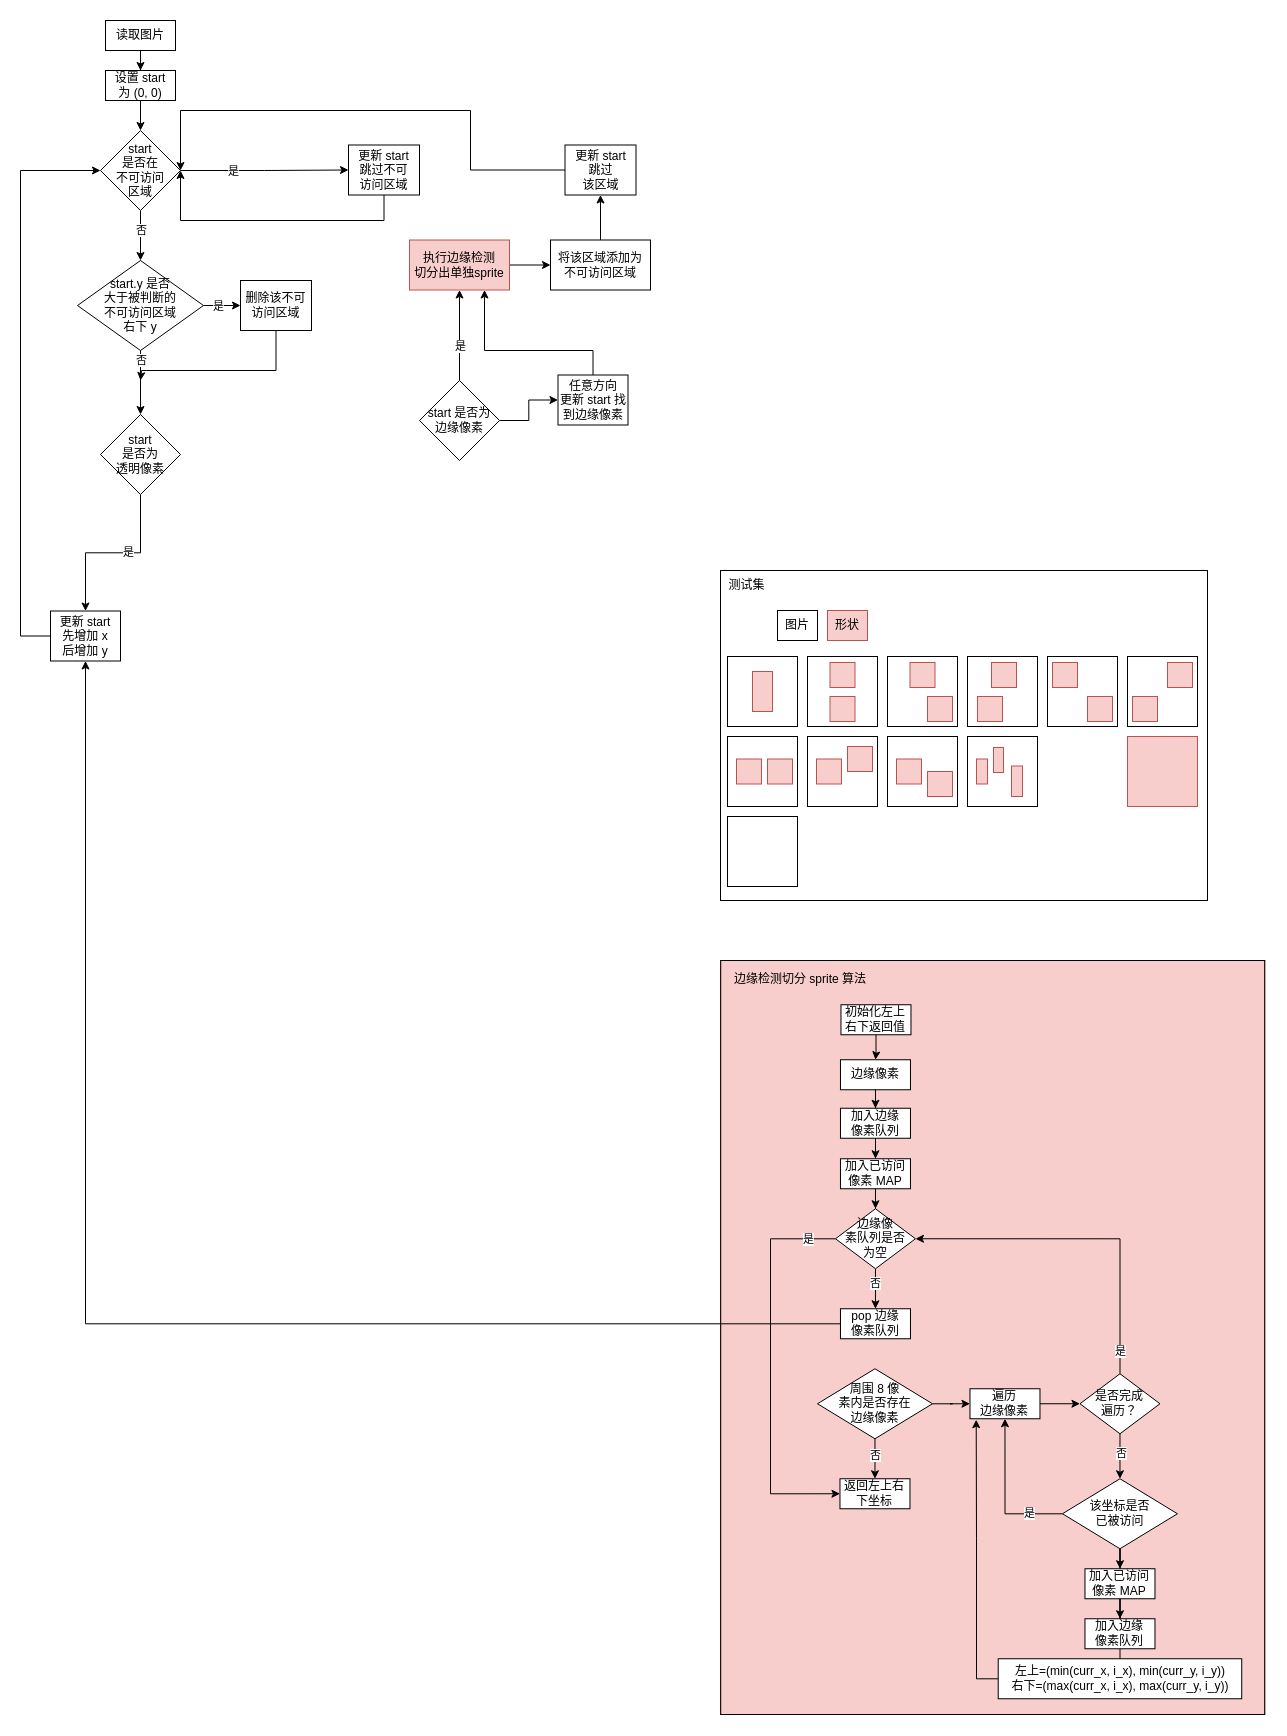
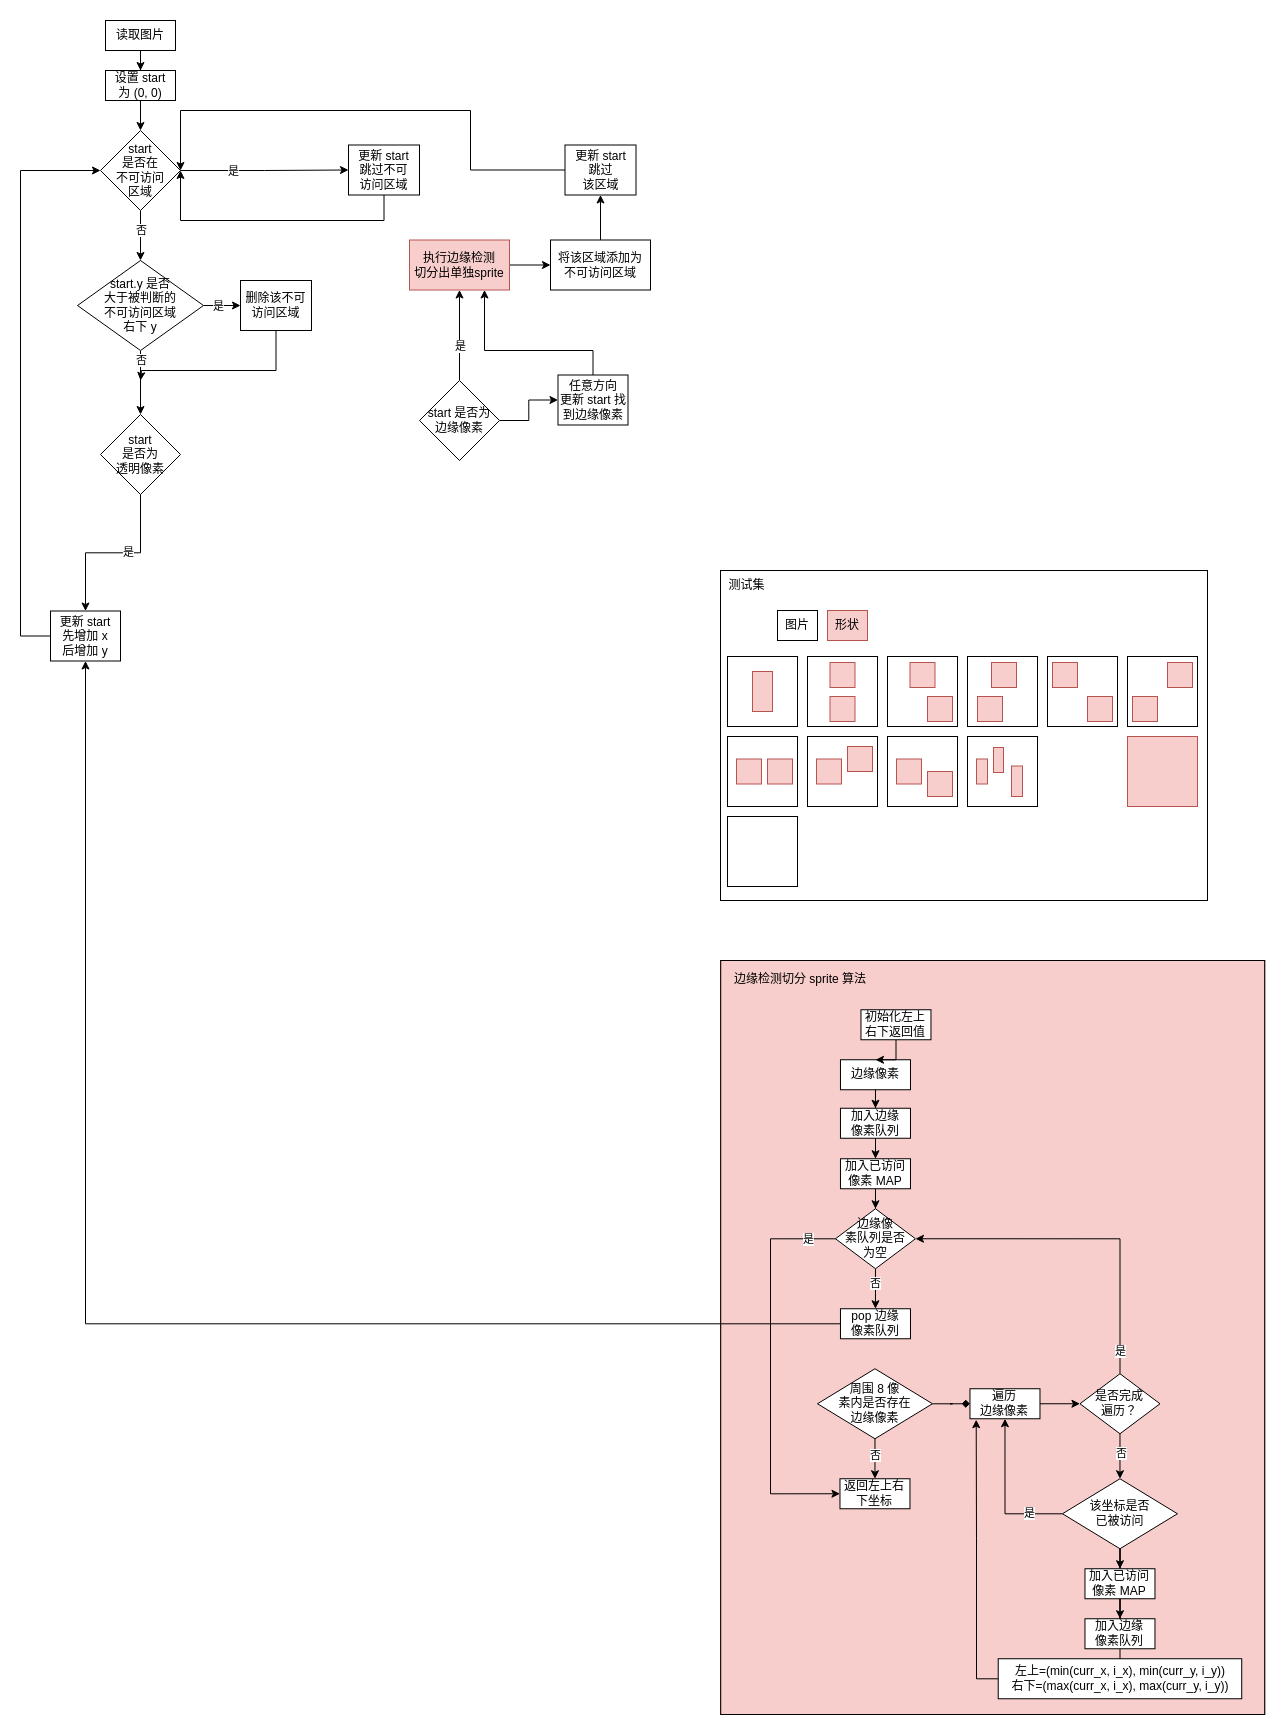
- <mxCell id="69" value="&lt;div&gt;初始化左上右下返回值&lt;/div&gt;" style="rounded=0;whiteSpace=wrap;html=1;" parent="37" vertex="1"><mxGeometry x="120.47" y="44.25" width="70" height="30" as="geometry" /></mxCell>
+ <mxCell id="69" value="&lt;div&gt;初始化左上右下返回值&lt;/div&gt;" style="rounded=0;whiteSpace=wrap;html=1;" parent="37" vertex="1"><mxGeometry x="140.47" y="49.25" width="70" height="30" as="geometry" /></mxCell>
- <mxCell id="43" value="" style="edgeStyle=orthogonalEdgeStyle;rounded=0;orthogonalLoop=1;jettySize=auto;html=1;entryX=0;entryY=0.5;entryDx=0;entryDy=0;" parent="37" source="44" target="55" edge="1"><mxGeometry relative="1" as="geometry" /></mxCell>
+ <mxCell id="43" value="" style="edgeStyle=orthogonalEdgeStyle;rounded=0;orthogonalLoop=1;jettySize=auto;html=1;entryX=0;entryY=0.5;entryDx=0;entryDy=0;endArrow=diamond;" parent="37" source="44" target="55" edge="1"><mxGeometry relative="1" as="geometry" /></mxCell>
